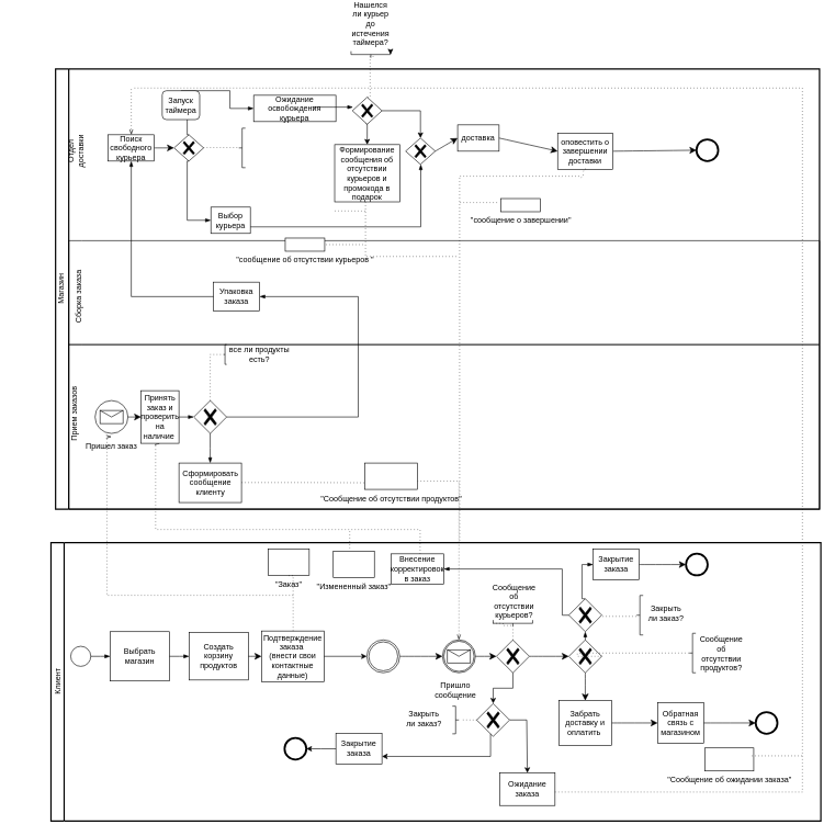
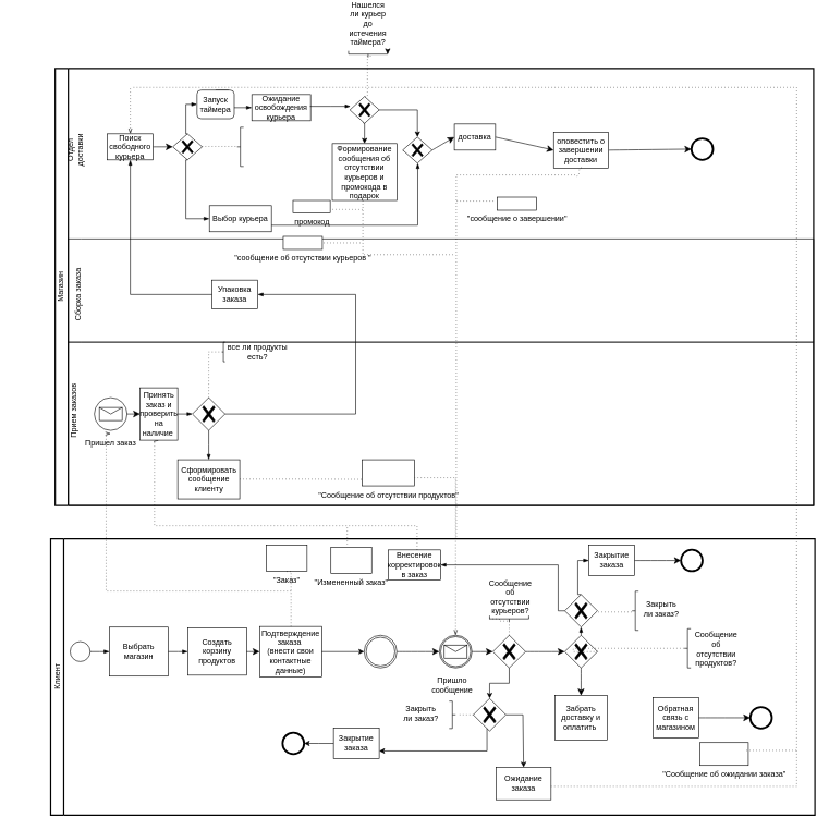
- <mxCell id="29" value="Запуск таймера" style="rounded=1;whiteSpace=wrap;html=1;" vertex="1" parent="2"><mxGeometry x="162" y="33" width="57" height="44" as="geometry" /></mxCell>
+ <mxCell id="29" value="Запуск таймера" style="rounded=1;whiteSpace=wrap;html=1;" vertex="1" parent="2"><mxGeometry x="217" y="33" width="57" height="44" as="geometry" /></mxCell>
- <mxCell id="13" value="Ожидание освобождения курьера" style="points=[[0.25,0,0],[0.5,0,0],[0.75,0,0],[1,0.25,0],[1,0.5,0],[1,0.75,0],[0.75,1,0],[0.5,1,0],[0.25,1,0],[0,0.75,0],[0,0.5,0],[0,0.25,0]];shape=mxgraph.bpmn.task2;whiteSpace=wrap;rectStyle=rounded;size=10;html=1;container=1;expand=0;collapsible=0;taskMarker=abstract;" parent="2" vertex="1"><mxGeometry x="301" y="40" width="125" height="40" as="geometry" /></mxCell>
+ <mxCell id="13" value="Ожидание освобождения курьера" style="points=[[0.25,0,0],[0.5,0,0],[0.75,0,0],[1,0.25,0],[1,0.5,0],[1,0.75,0],[0.75,1,0],[0.5,1,0],[0.25,1,0],[0,0.75,0],[0,0.5,0],[0,0.25,0]];shape=mxgraph.bpmn.task2;whiteSpace=wrap;rectStyle=rounded;size=10;html=1;container=1;expand=0;collapsible=0;taskMarker=abstract;" parent="2" vertex="1"><mxGeometry x="301" y="40" width="90" height="40" as="geometry" /></mxCell>
+ <mxCell id="35" value="промокод" style="shape=mxgraph.bpmn.data2;labelPosition=center;verticalLabelPosition=bottom;align=center;verticalAlign=top;size=15;html=1;" vertex="1" parent="2"><mxGeometry x="364" y="202" width="57" height="19" as="geometry" /></mxCell>
- <mxCell id="15" value="Выбор курьера" style="points=[[0.25,0,0],[0.5,0,0],[0.75,0,0],[1,0.25,0],[1,0.5,0],[1,0.75,0],[0.75,1,0],[0.5,1,0],[0.25,1,0],[0,0.75,0],[0,0.5,0],[0,0.25,0]];shape=mxgraph.bpmn.task2;whiteSpace=wrap;rectStyle=rounded;size=10;html=1;container=1;expand=0;collapsible=0;taskMarker=abstract;" parent="2" vertex="1"><mxGeometry x="236" y="210" width="60" height="40" as="geometry" /></mxCell>
+ <mxCell id="15" value="Выбор курьера" style="points=[[0.25,0,0],[0.5,0,0],[0.75,0,0],[1,0.25,0],[1,0.5,0],[1,0.75,0],[0.75,1,0],[0.5,1,0],[0.25,1,0],[0,0.75,0],[0,0.5,0],[0,0.25,0]];shape=mxgraph.bpmn.task2;whiteSpace=wrap;rectStyle=rounded;size=10;html=1;container=1;expand=0;collapsible=0;taskMarker=abstract;" parent="2" vertex="1"><mxGeometry x="236" y="210" width="95" height="40" as="geometry" /></mxCell>
- <mxCell id="47" style="edgeStyle=none;curved=1;rounded=0;orthogonalLoop=1;jettySize=auto;html=1;exitX=1;exitY=0.5;exitDx=0;exitDy=0;exitPerimeter=0;fontSize=12;startSize=8;endSize=8;" parent="42" source="48" target="52" edge="1"><mxGeometry relative="1" as="geometry" /></mxCell>
